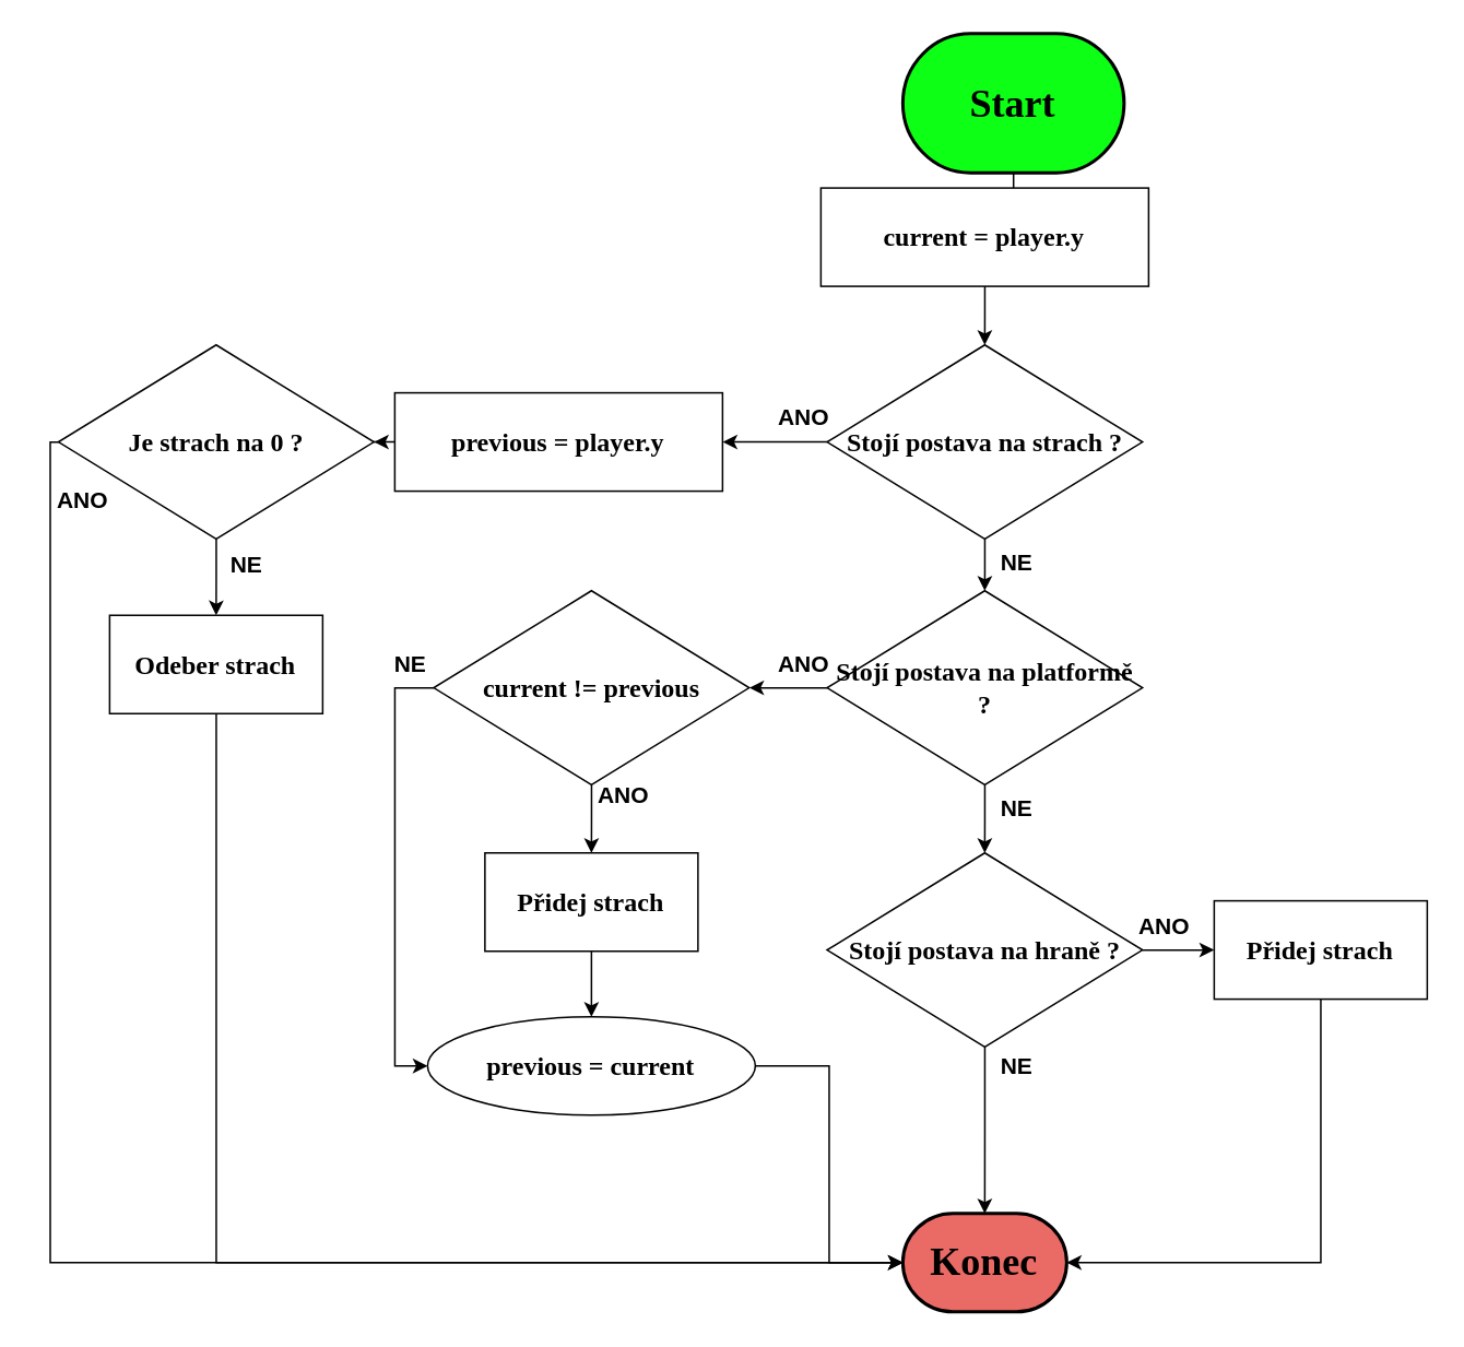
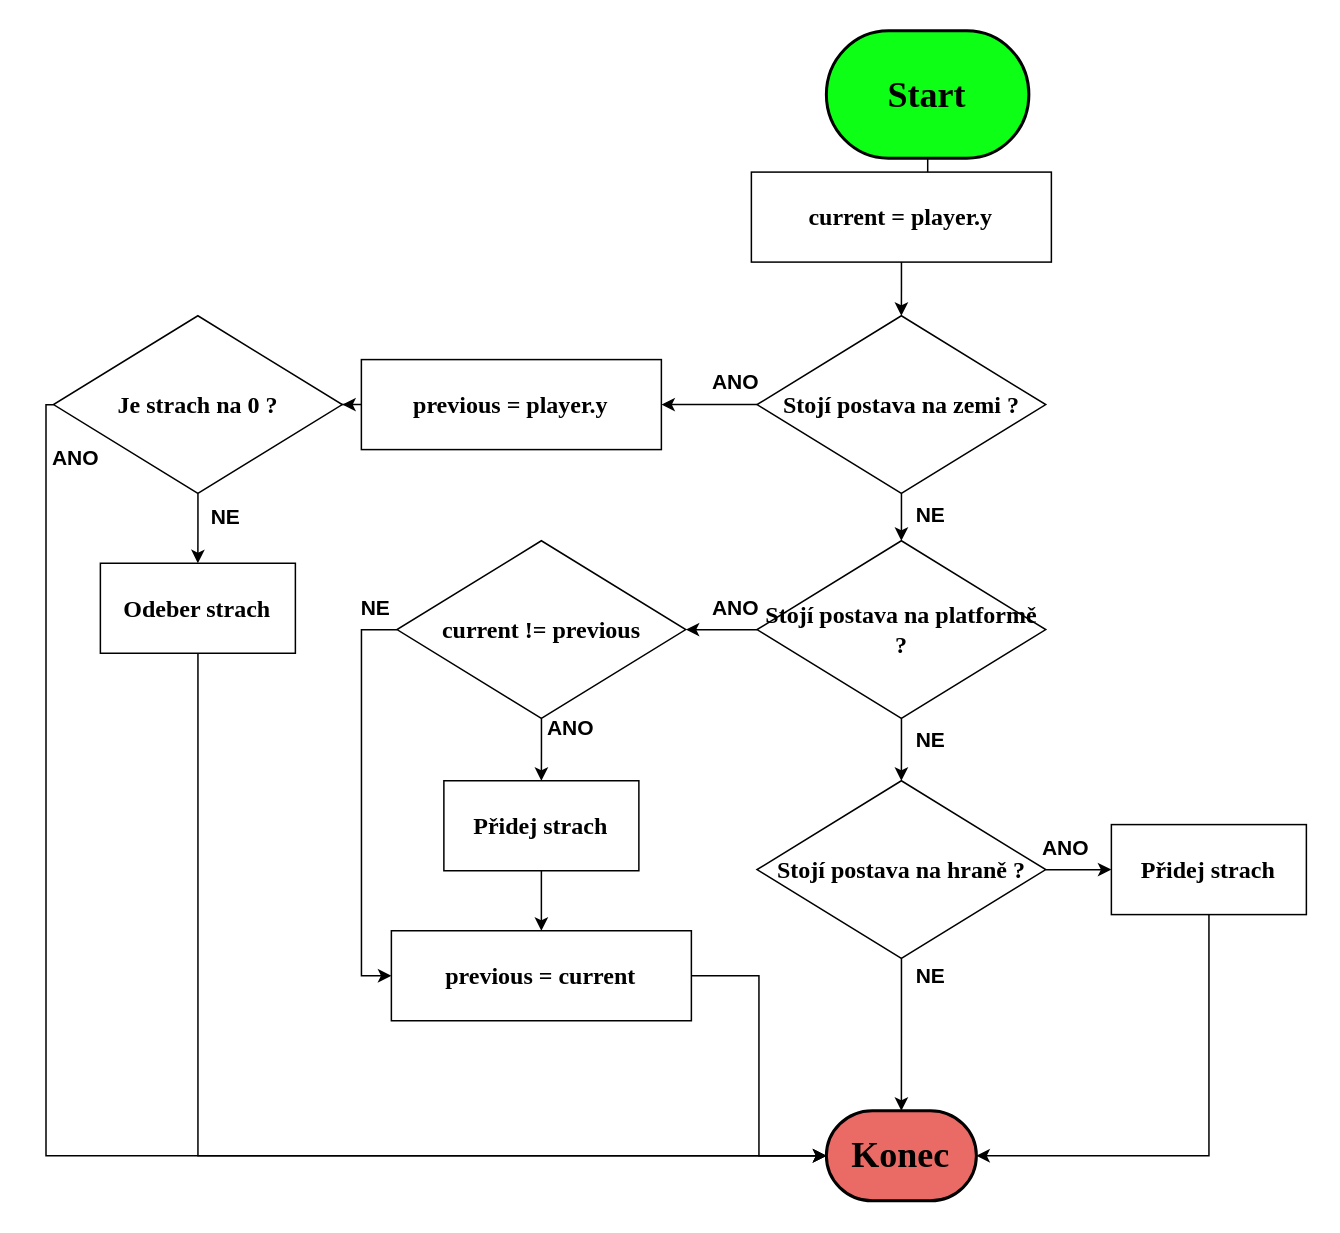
- <mxCell id="9" value="&lt;font style=&quot;font-size: 16px;&quot; face=&quot;Verdana&quot;&gt;&lt;b style=&quot;&quot;&gt;Stojí postava na strach ?&lt;/b&gt;&lt;/font&gt;" style="rhombus;whiteSpace=wrap;html=1;" vertex="1" parent="1"><mxGeometry x="504" y="210" width="192.5" height="118.46" as="geometry" /></mxCell>
+ <mxCell id="9" value="&lt;font style=&quot;font-size: 16px;&quot; face=&quot;Verdana&quot;&gt;&lt;b style=&quot;&quot;&gt;Stojí postava na zemi ?&lt;/b&gt;&lt;/font&gt;" style="rhombus;whiteSpace=wrap;html=1;" vertex="1" parent="1"><mxGeometry x="504" y="210" width="192.5" height="118.46" as="geometry" /></mxCell>
- <mxCell id="24" value="&lt;font style=&quot;font-size: 16px;&quot; face=&quot;Verdana&quot;&gt;&lt;b style=&quot;&quot;&gt;previous = current&lt;/b&gt;&lt;/font&gt;" style="ellipse;whiteSpace=wrap;html=1;" vertex="1" parent="1"><mxGeometry x="260.25" y="620" width="200" height="60" as="geometry" /></mxCell>
+ <mxCell id="24" value="&lt;font style=&quot;font-size: 16px;&quot; face=&quot;Verdana&quot;&gt;&lt;b style=&quot;&quot;&gt;previous = current&lt;/b&gt;&lt;/font&gt;" style="rounded=0;whiteSpace=wrap;html=1;" vertex="1" parent="1"><mxGeometry x="260.25" y="620" width="200" height="60" as="geometry" /></mxCell>
